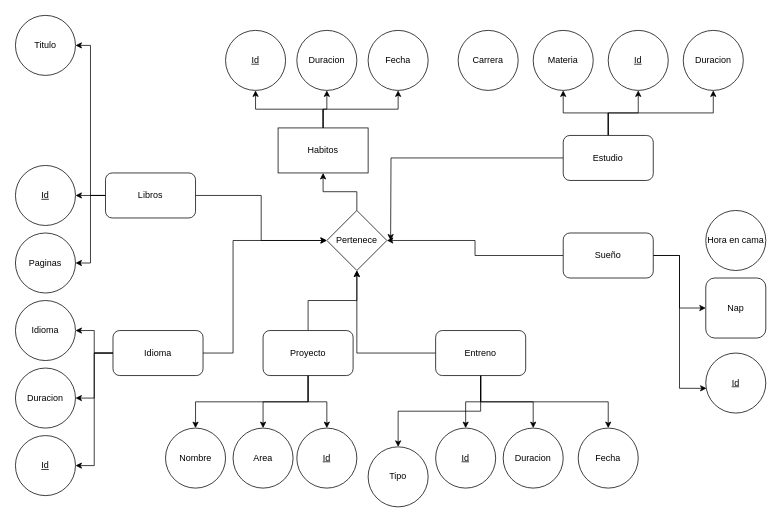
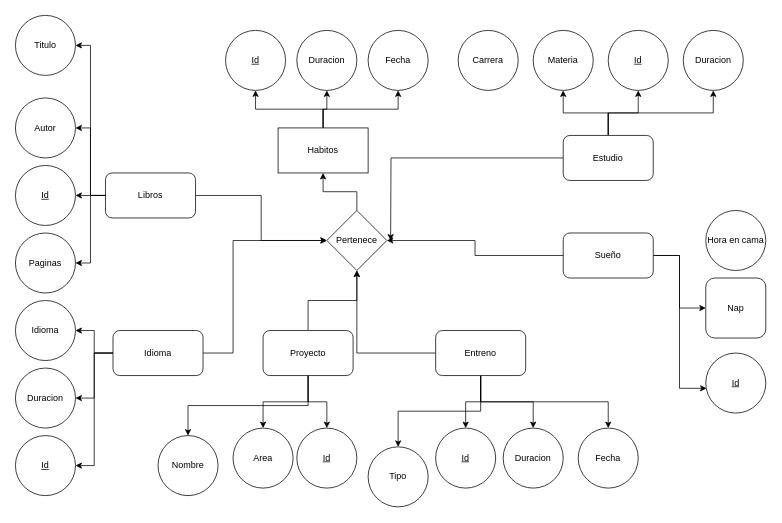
+ <mxCell id="37" value="Autor" style="ellipse;whiteSpace=wrap;html=1;rounded=1;" vertex="1" parent="1"><mxGeometry x="20" y="130" width="80" height="80" as="geometry" /></mxCell>
+ <mxCell id="9" value="" style="edgeStyle=orthogonalEdgeStyle;rounded=0;orthogonalLoop=1;jettySize=auto;html=1;" edge="1" parent="1" source="14" target="37"><mxGeometry relative="1" as="geometry"><Array as="points"><mxPoint x="120" y="260" /><mxPoint x="120" y="170" /></Array></mxGeometry></mxCell>
- <mxCell id="48" value="Nombre" style="ellipse;whiteSpace=wrap;html=1;rounded=1;" vertex="1" parent="1"><mxGeometry x="220" y="570" width="80" height="80" as="geometry" /></mxCell>
+ <mxCell id="48" value="Nombre" style="ellipse;whiteSpace=wrap;html=1;rounded=1;" vertex="1" parent="1"><mxGeometry x="210" y="580" width="80" height="80" as="geometry" /></mxCell>
